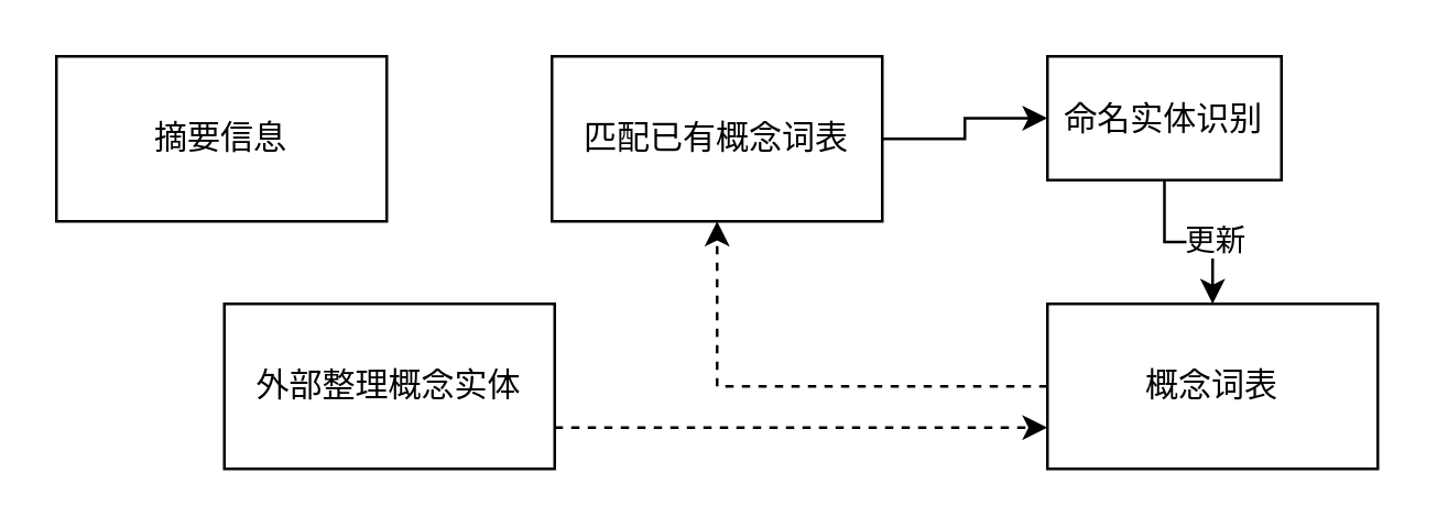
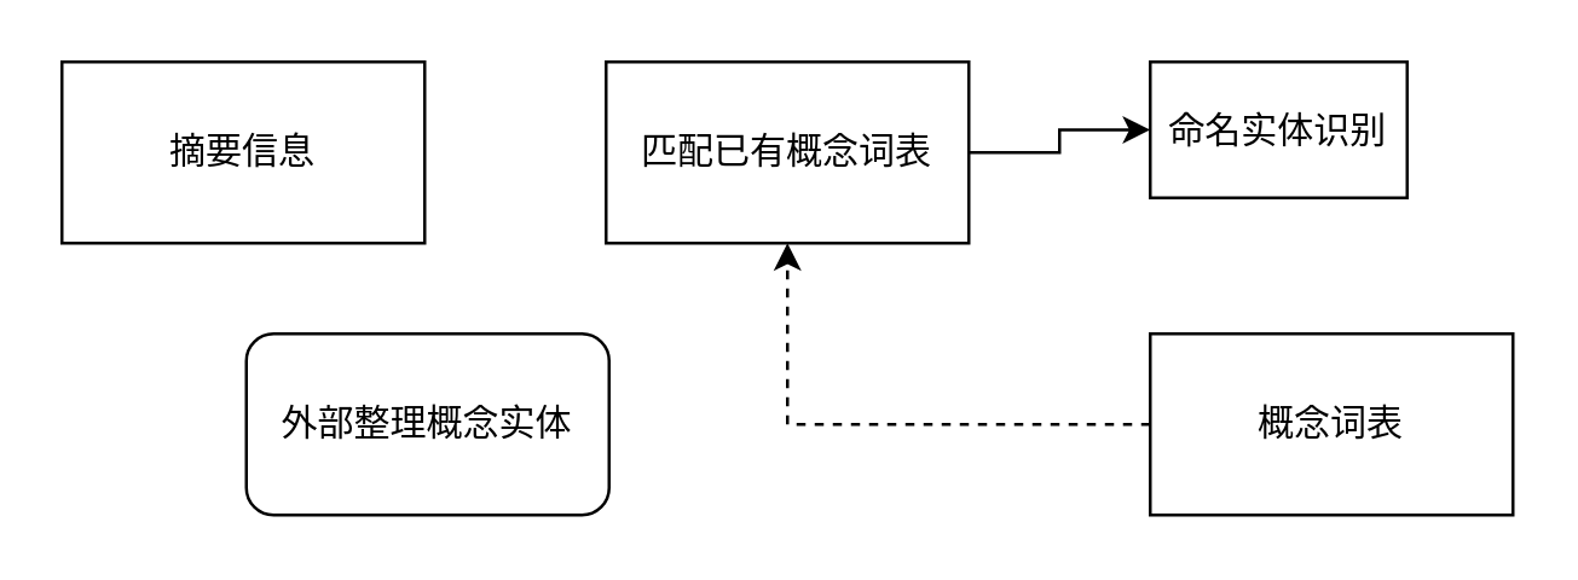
- <mxCell id="5" style="edgeStyle=orthogonalEdgeStyle;rounded=0;orthogonalLoop=1;jettySize=auto;html=1;exitX=0.5;exitY=1;exitDx=0;exitDy=0;" edge="1" parent="1" source="7" target="9"><mxGeometry relative="1" as="geometry" /></mxCell>
- <mxCell id="6" value="更新" style="edgeLabel;html=1;align=center;verticalAlign=middle;resizable=0;points=[];" vertex="1" connectable="0" parent="5"><mxGeometry x="0.4" relative="1" as="geometry"><mxPoint y="-5" as="offset" /></mxGeometry></mxCell>
- <mxCell id="11" value="外部整理概念实体" style="rounded=0;whiteSpace=wrap;html=1;" vertex="1" parent="1"><mxGeometry x="81" y="110" width="120" height="60" as="geometry" /></mxCell>
+ <mxCell id="11" value="外部整理概念实体" style="whiteSpace=wrap;html=1;rounded=1;" vertex="1" parent="1"><mxGeometry x="81" y="110" width="120" height="60" as="geometry" /></mxCell>
- <mxCell id="10" style="edgeStyle=orthogonalEdgeStyle;rounded=0;orthogonalLoop=1;jettySize=auto;html=1;exitX=1;exitY=0.75;exitDx=0;exitDy=0;entryX=0;entryY=0.75;entryDx=0;entryDy=0;dashed=1;" edge="1" parent="1" source="11" target="9"><mxGeometry relative="1" as="geometry" /></mxCell>
